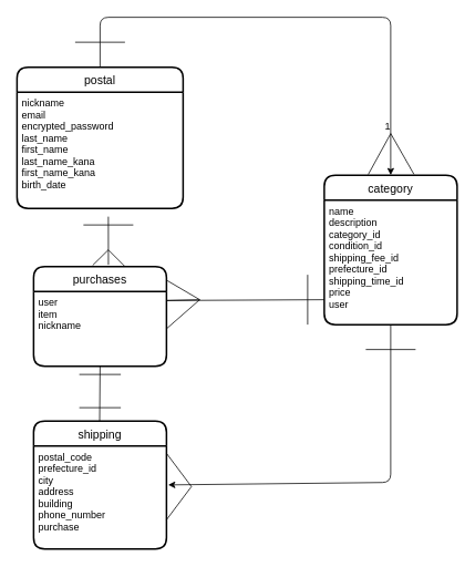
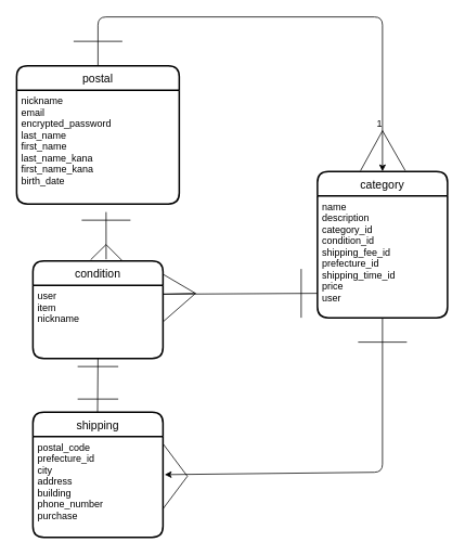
- <mxCell id="24" value="purchases" style="swimlane;childLayout=stackLayout;horizontal=1;startSize=30;horizontalStack=0;rounded=1;fontSize=14;fontStyle=0;strokeWidth=2;resizeParent=0;resizeLast=1;shadow=0;dashed=0;align=center;" parent="1" vertex="1"><mxGeometry x="40" y="320" width="160" height="120" as="geometry" /></mxCell>
+ <mxCell id="24" value="condition" style="swimlane;childLayout=stackLayout;horizontal=1;startSize=30;horizontalStack=0;rounded=1;fontSize=14;fontStyle=0;strokeWidth=2;resizeParent=0;resizeLast=1;shadow=0;dashed=0;align=center;" parent="1" vertex="1"><mxGeometry x="40" y="320" width="160" height="120" as="geometry" /></mxCell>
